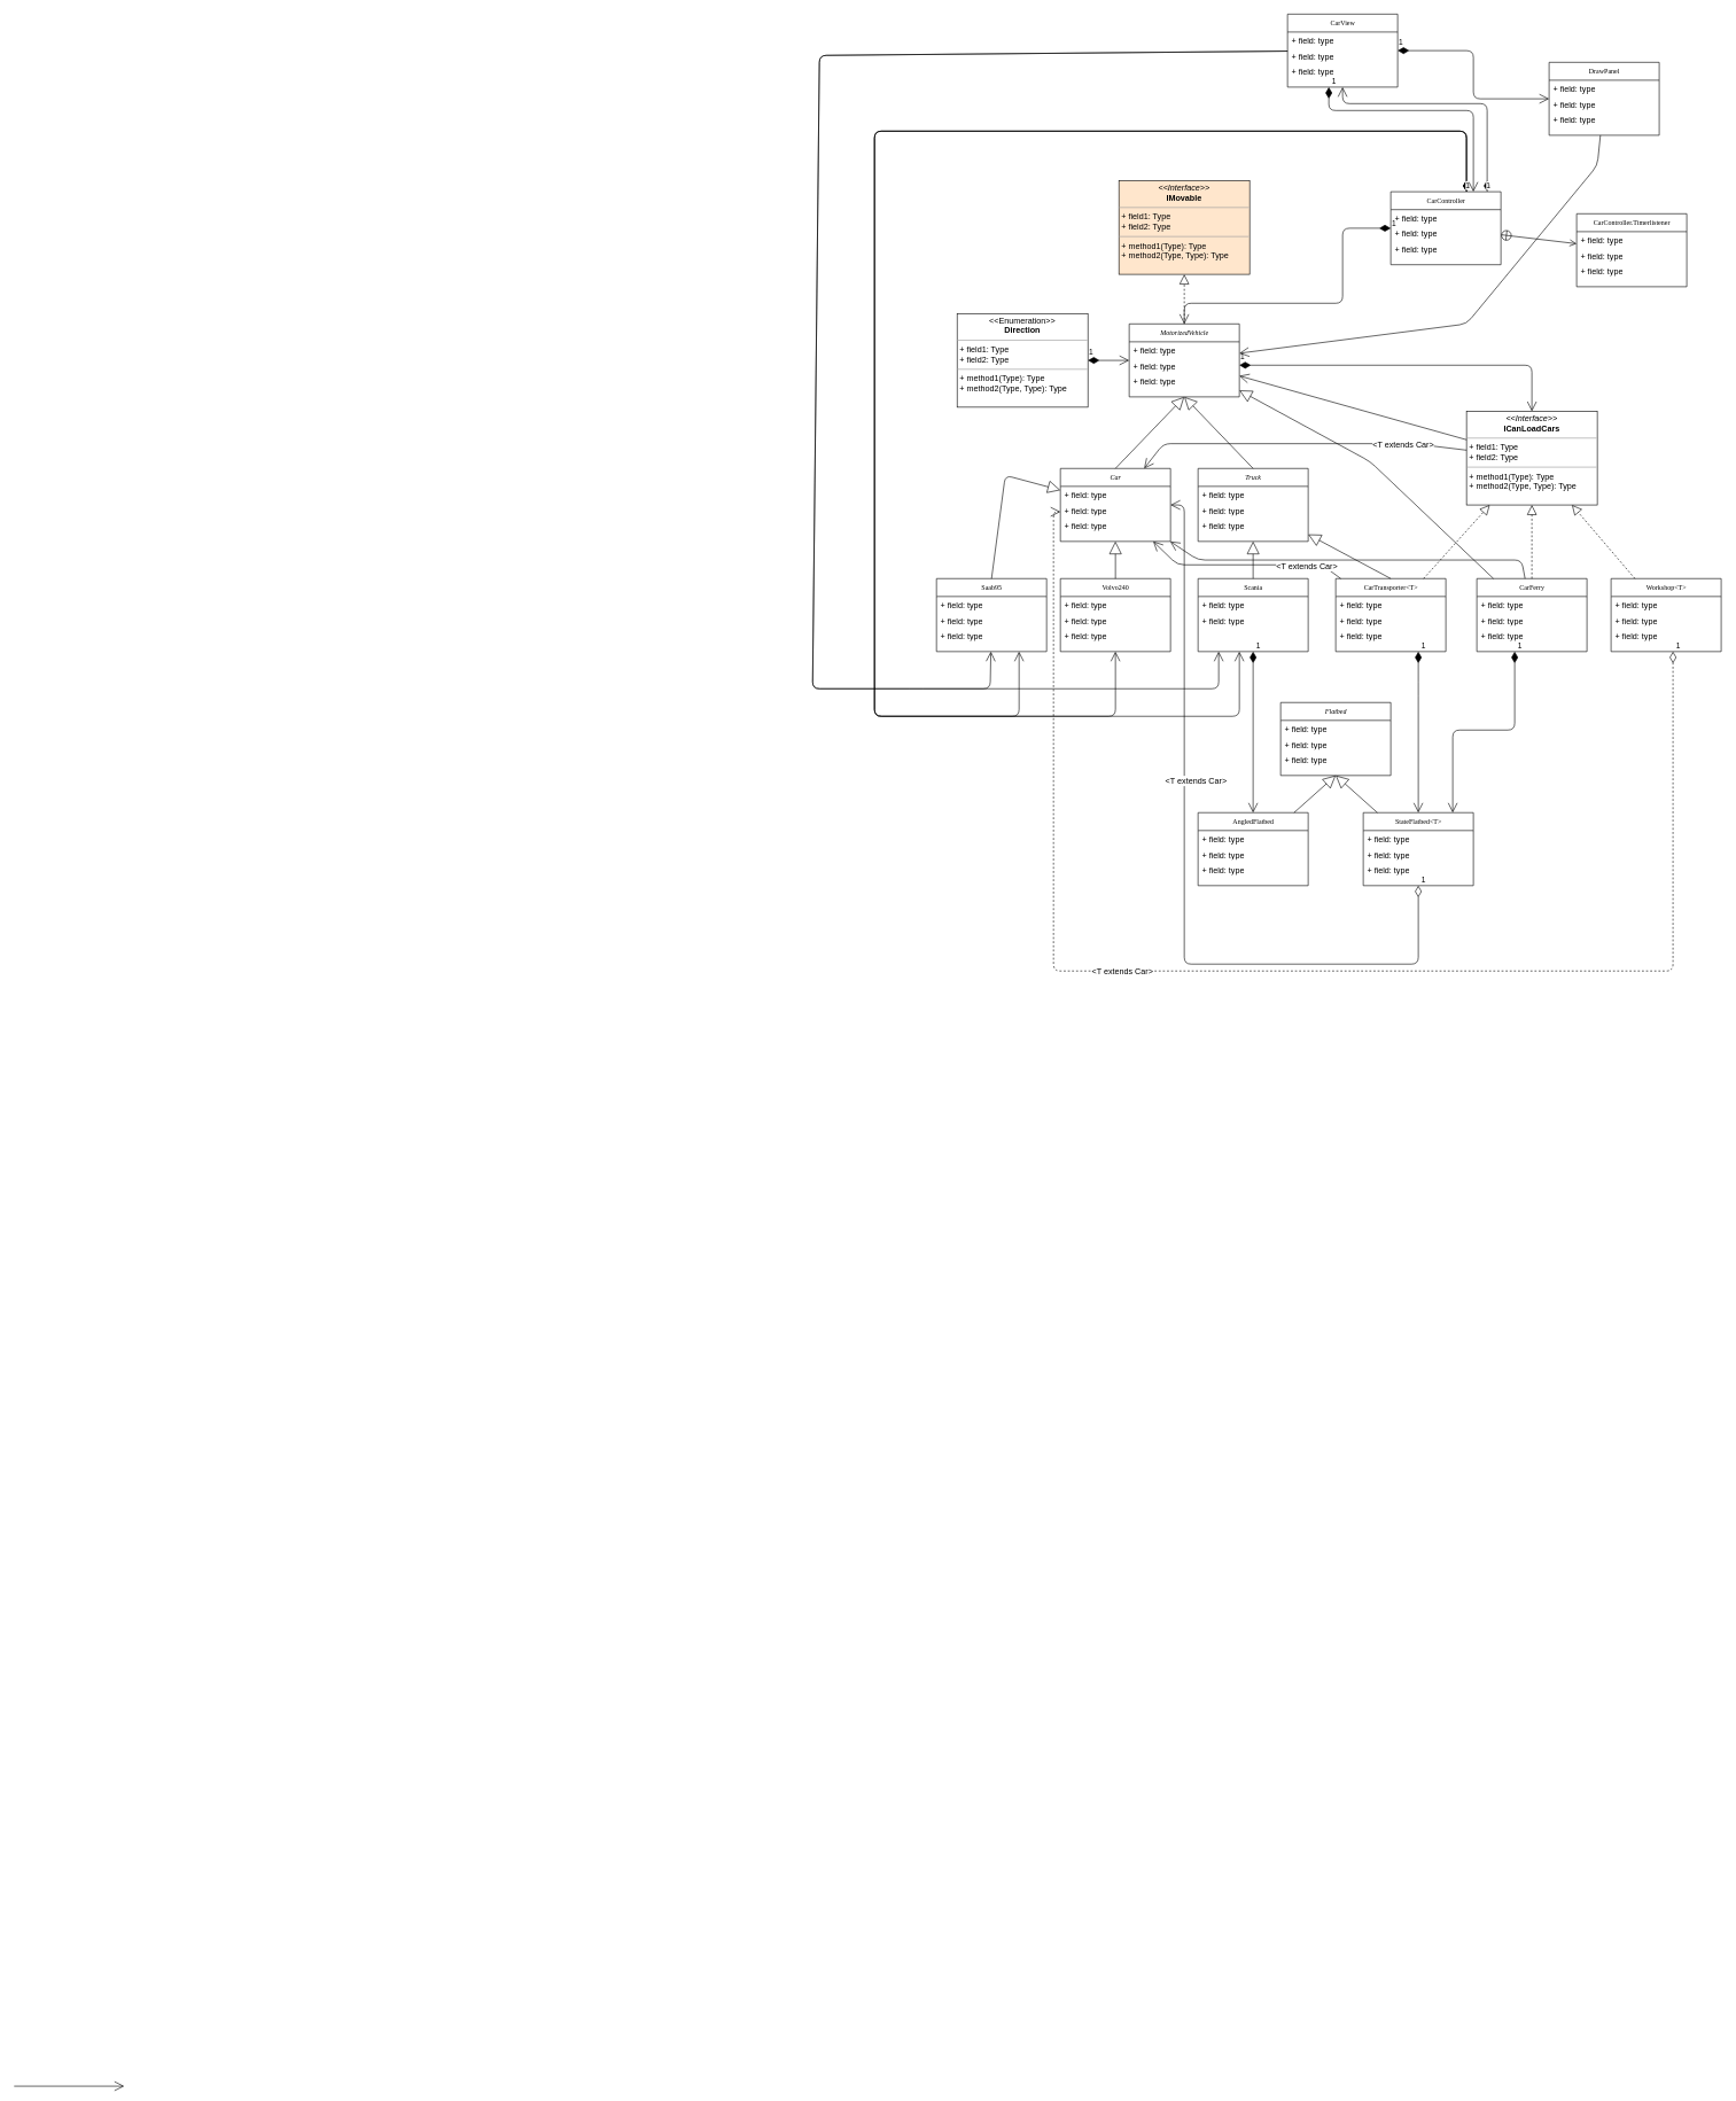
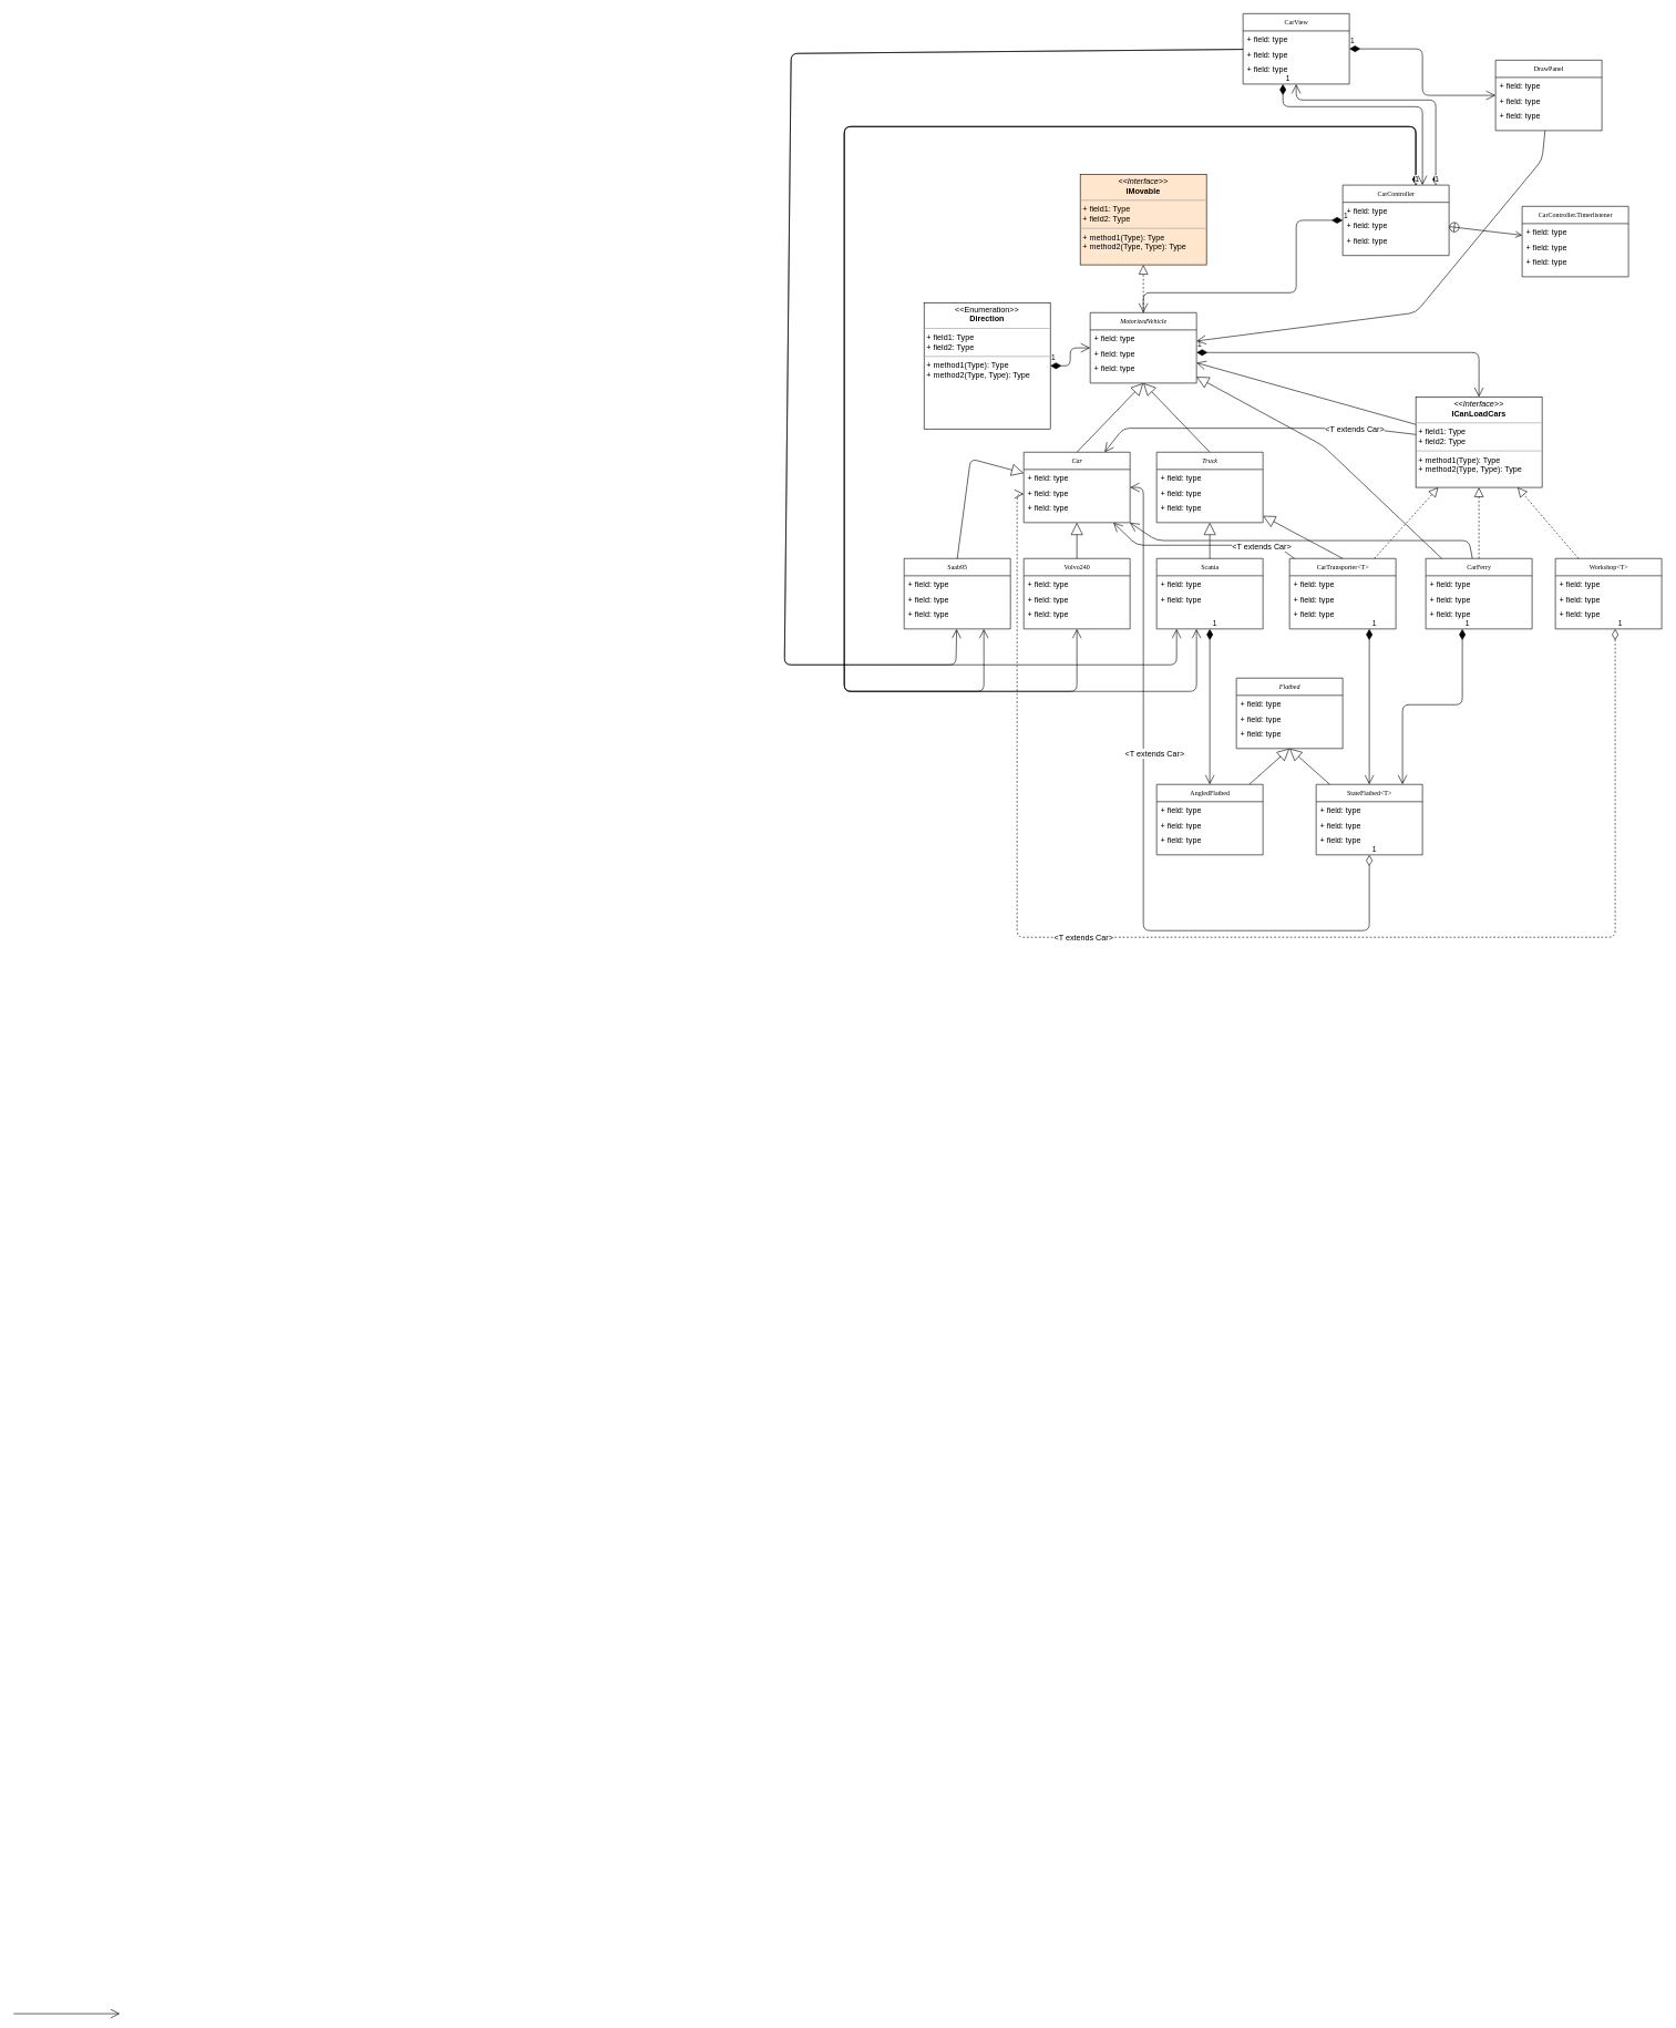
- <mxCell id="63" value="&lt;p style=&quot;margin: 0px ; margin-top: 4px ; text-align: center&quot;&gt;&amp;lt;&amp;lt;Enumeration&amp;gt;&amp;gt;&lt;br&gt;&lt;b&gt;Direction&lt;/b&gt;&lt;/p&gt;&lt;hr size=&quot;1&quot;&gt;&lt;p style=&quot;margin: 0px ; margin-left: 4px&quot;&gt;+ field1: Type&lt;br&gt;+ field2: Type&lt;/p&gt;&lt;hr size=&quot;1&quot;&gt;&lt;p style=&quot;margin: 0px ; margin-left: 4px&quot;&gt;+ method1(Type): Type&lt;br&gt;+ method2(Type, Type): Type&lt;/p&gt;" style="verticalAlign=top;align=left;overflow=fill;fontSize=12;fontFamily=Helvetica;html=1;rounded=0;shadow=0;comic=0;labelBackgroundColor=none;strokeWidth=1" vertex="1" parent="1"><mxGeometry x="1390" y="455" width="190" height="136" as="geometry" /></mxCell>
+ <mxCell id="63" value="&lt;p style=&quot;margin: 0px ; margin-top: 4px ; text-align: center&quot;&gt;&amp;lt;&amp;lt;Enumeration&amp;gt;&amp;gt;&lt;br&gt;&lt;b&gt;Direction&lt;/b&gt;&lt;/p&gt;&lt;hr size=&quot;1&quot;&gt;&lt;p style=&quot;margin: 0px ; margin-left: 4px&quot;&gt;+ field1: Type&lt;br&gt;+ field2: Type&lt;/p&gt;&lt;hr size=&quot;1&quot;&gt;&lt;p style=&quot;margin: 0px ; margin-left: 4px&quot;&gt;+ method1(Type): Type&lt;br&gt;+ method2(Type, Type): Type&lt;/p&gt;" style="verticalAlign=top;align=left;overflow=fill;fontSize=12;fontFamily=Helvetica;html=1;rounded=0;shadow=0;comic=0;labelBackgroundColor=none;strokeWidth=1" vertex="1" parent="1"><mxGeometry x="1390" y="455" width="190" height="190" as="geometry" /></mxCell>
